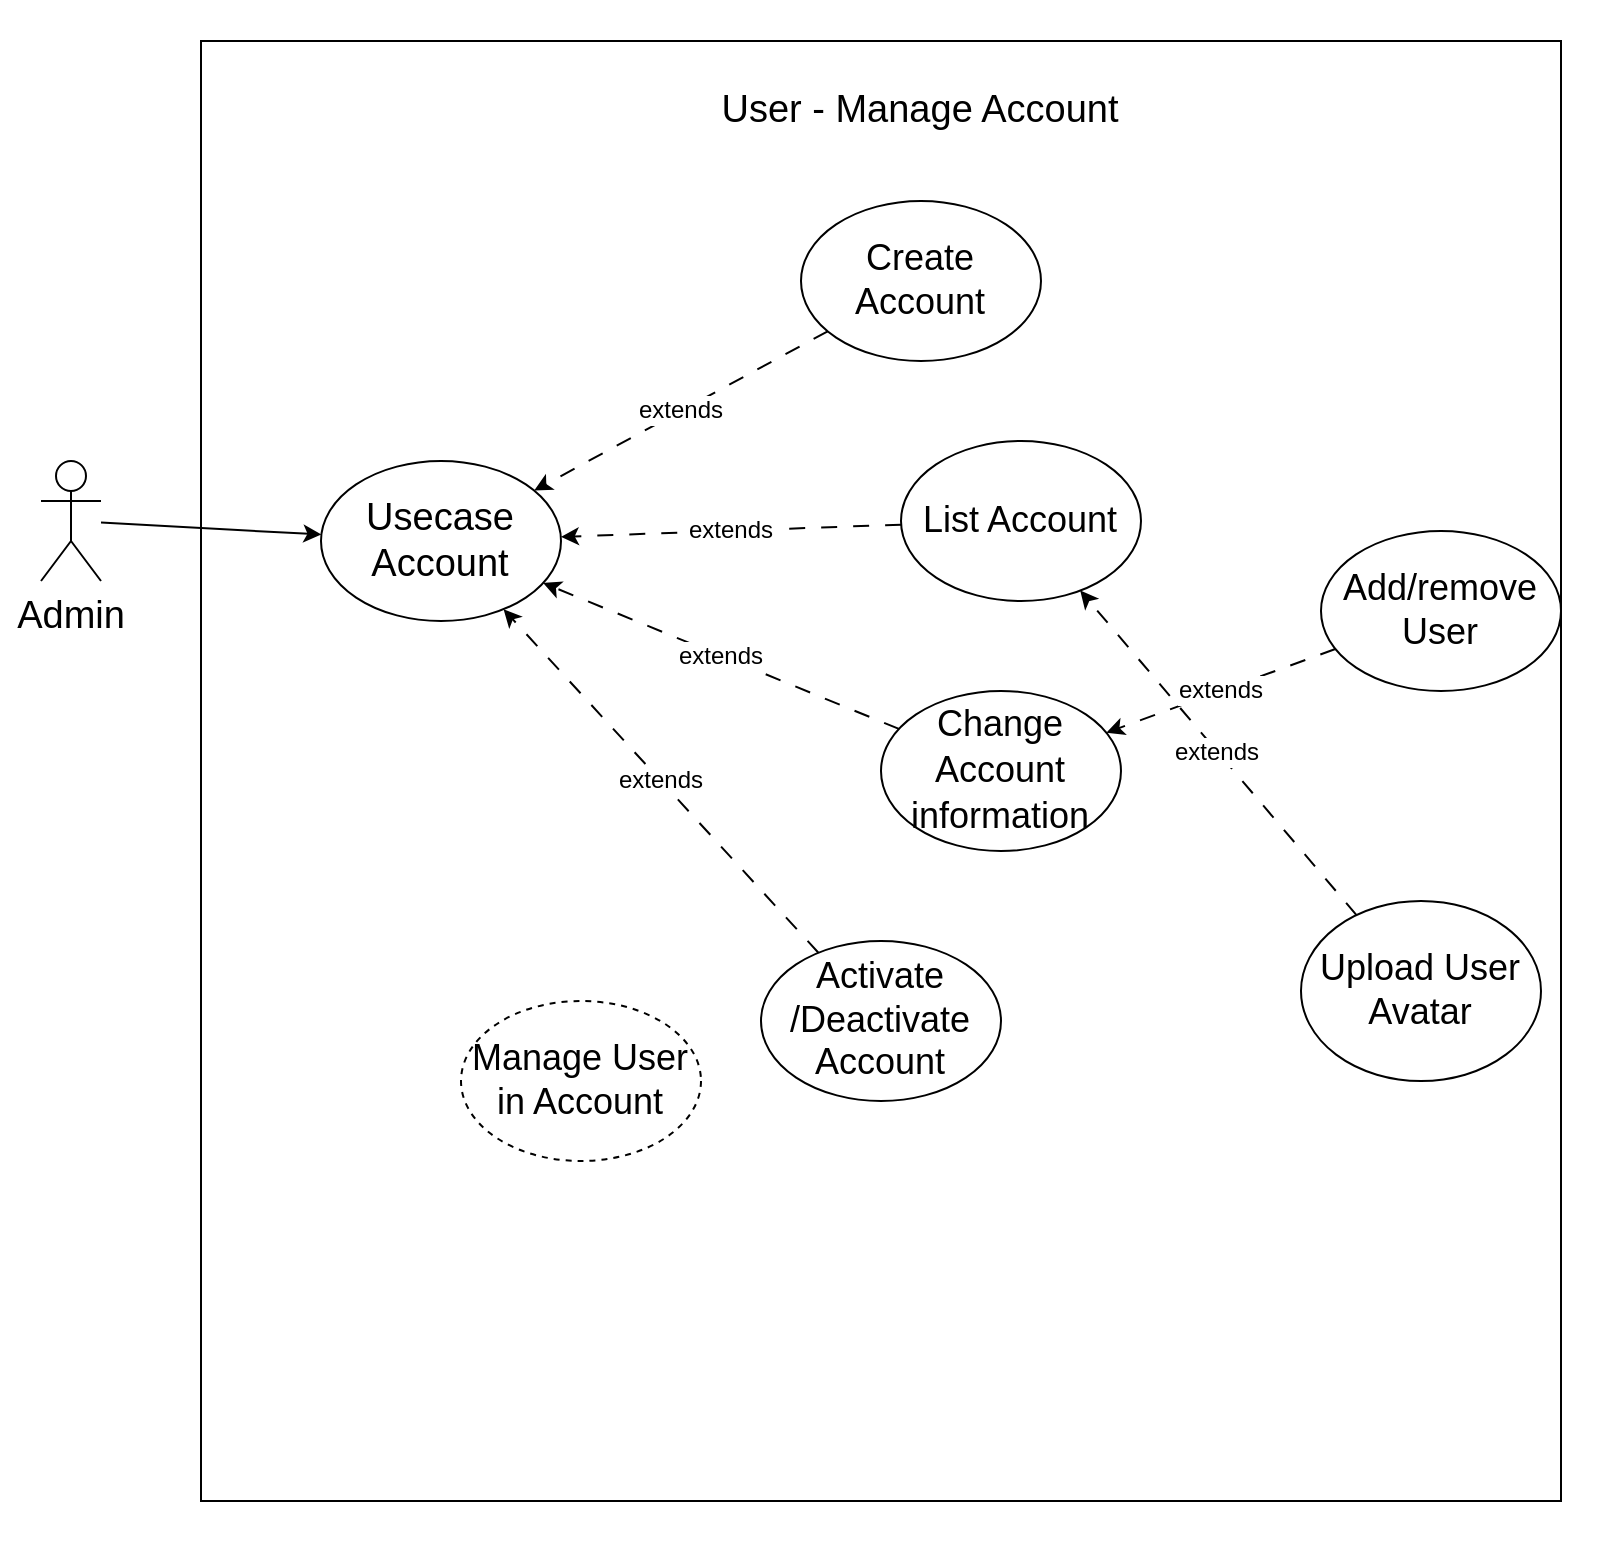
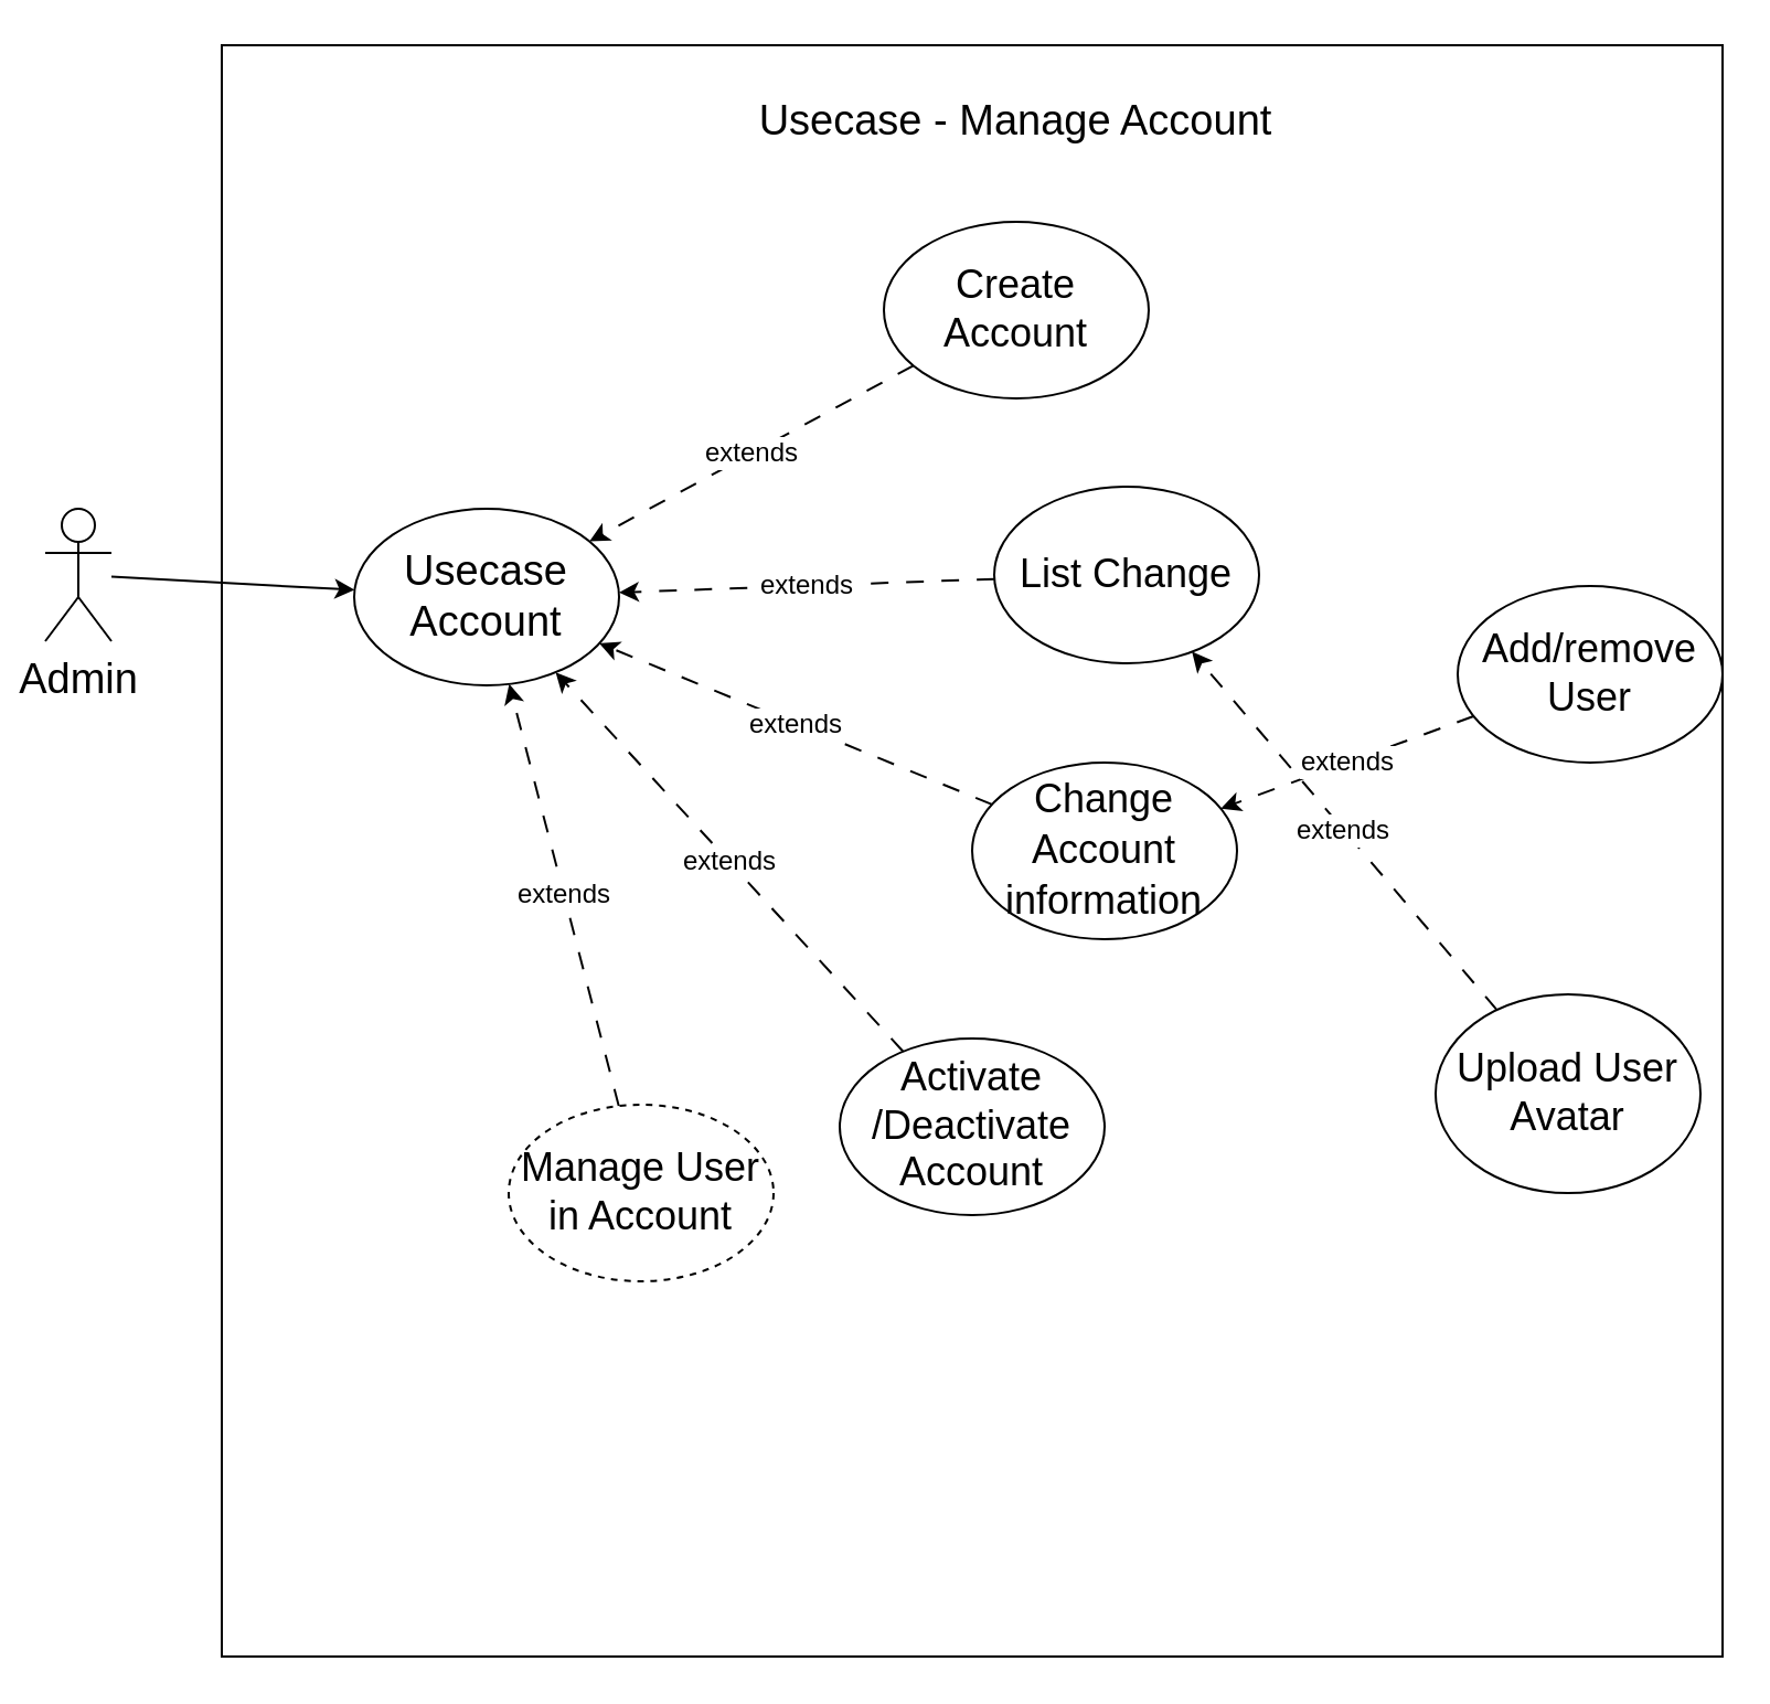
- <mxCell id="3" value="User - Manage Account" style="text;html=1;strokeColor=none;fillColor=none;align=center;verticalAlign=middle;whiteSpace=wrap;rounded=0;fontSize=19;fontFamily=Helvetica;" vertex="1" parent="1"><mxGeometry x="325" y="40" width="270" height="30" as="geometry" /></mxCell>
+ <mxCell id="3" value="Usecase - Manage Account" style="text;html=1;strokeColor=none;fillColor=none;align=center;verticalAlign=middle;whiteSpace=wrap;rounded=0;fontSize=19;fontFamily=Helvetica;" vertex="1" parent="1"><mxGeometry x="325" y="40" width="270" height="30" as="geometry" /></mxCell>
- <mxCell id="14" value="List Account" style="ellipse;whiteSpace=wrap;html=1;fontFamily=Helvetica;fontSize=18;" vertex="1" parent="1"><mxGeometry x="450" y="220" width="120" height="80" as="geometry" /></mxCell>
+ <mxCell id="14" value="List Change" style="ellipse;whiteSpace=wrap;html=1;fontFamily=Helvetica;fontSize=18;" vertex="1" parent="1"><mxGeometry x="450" y="220" width="120" height="80" as="geometry" /></mxCell>
+ <mxCell id="19" value="extends" style="edgeStyle=none;rounded=0;orthogonalLoop=1;jettySize=auto;html=1;dashed=1;dashPattern=8 8;fontFamily=Helvetica;fontSize=12;" edge="1" parent="1" source="20" target="6"><mxGeometry relative="1" as="geometry" /></mxCell>
